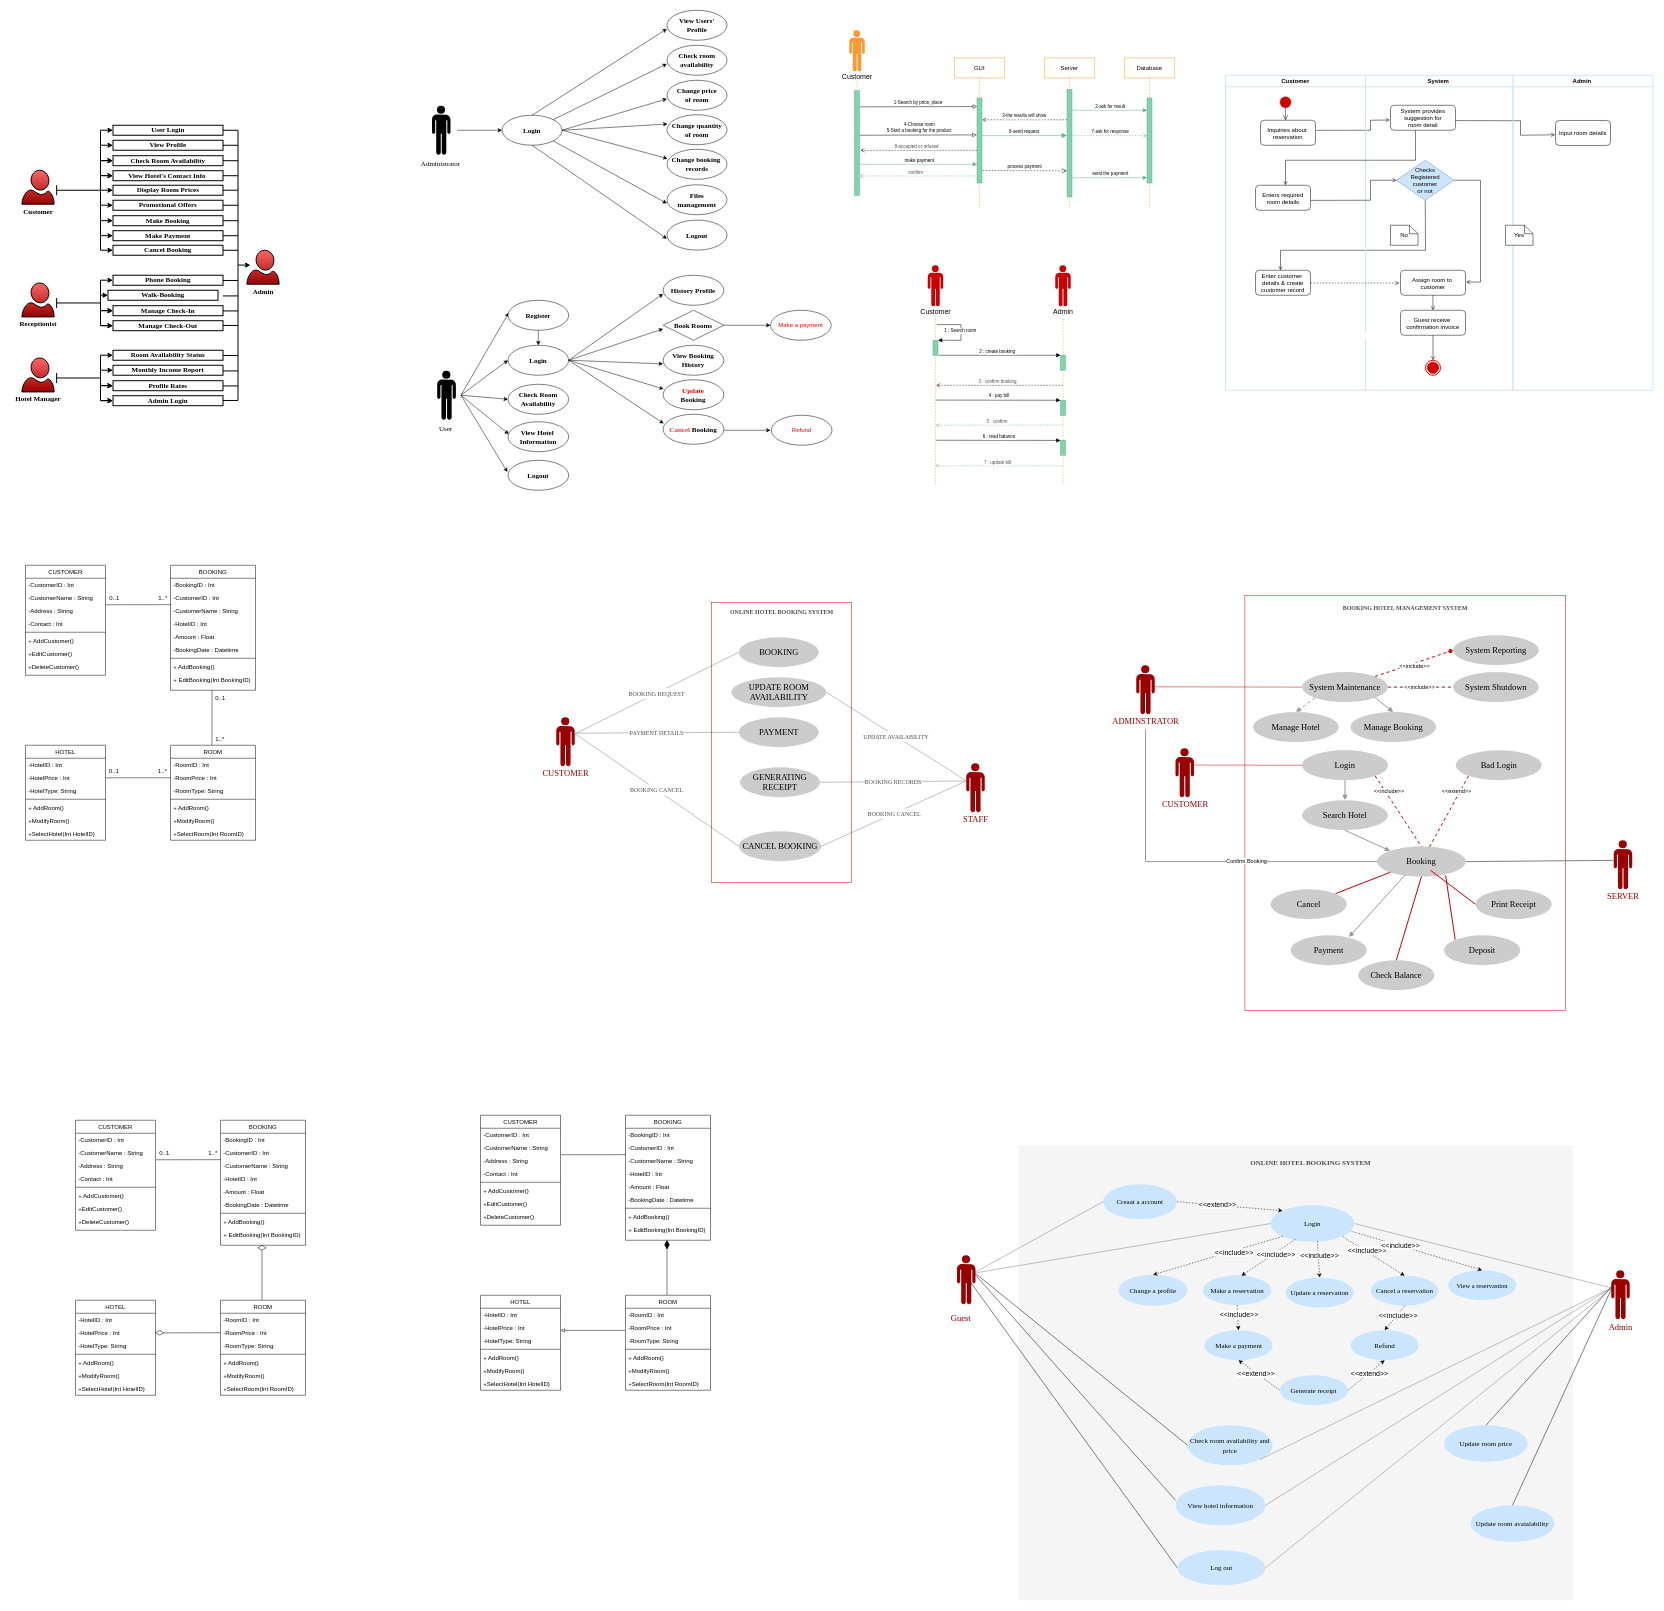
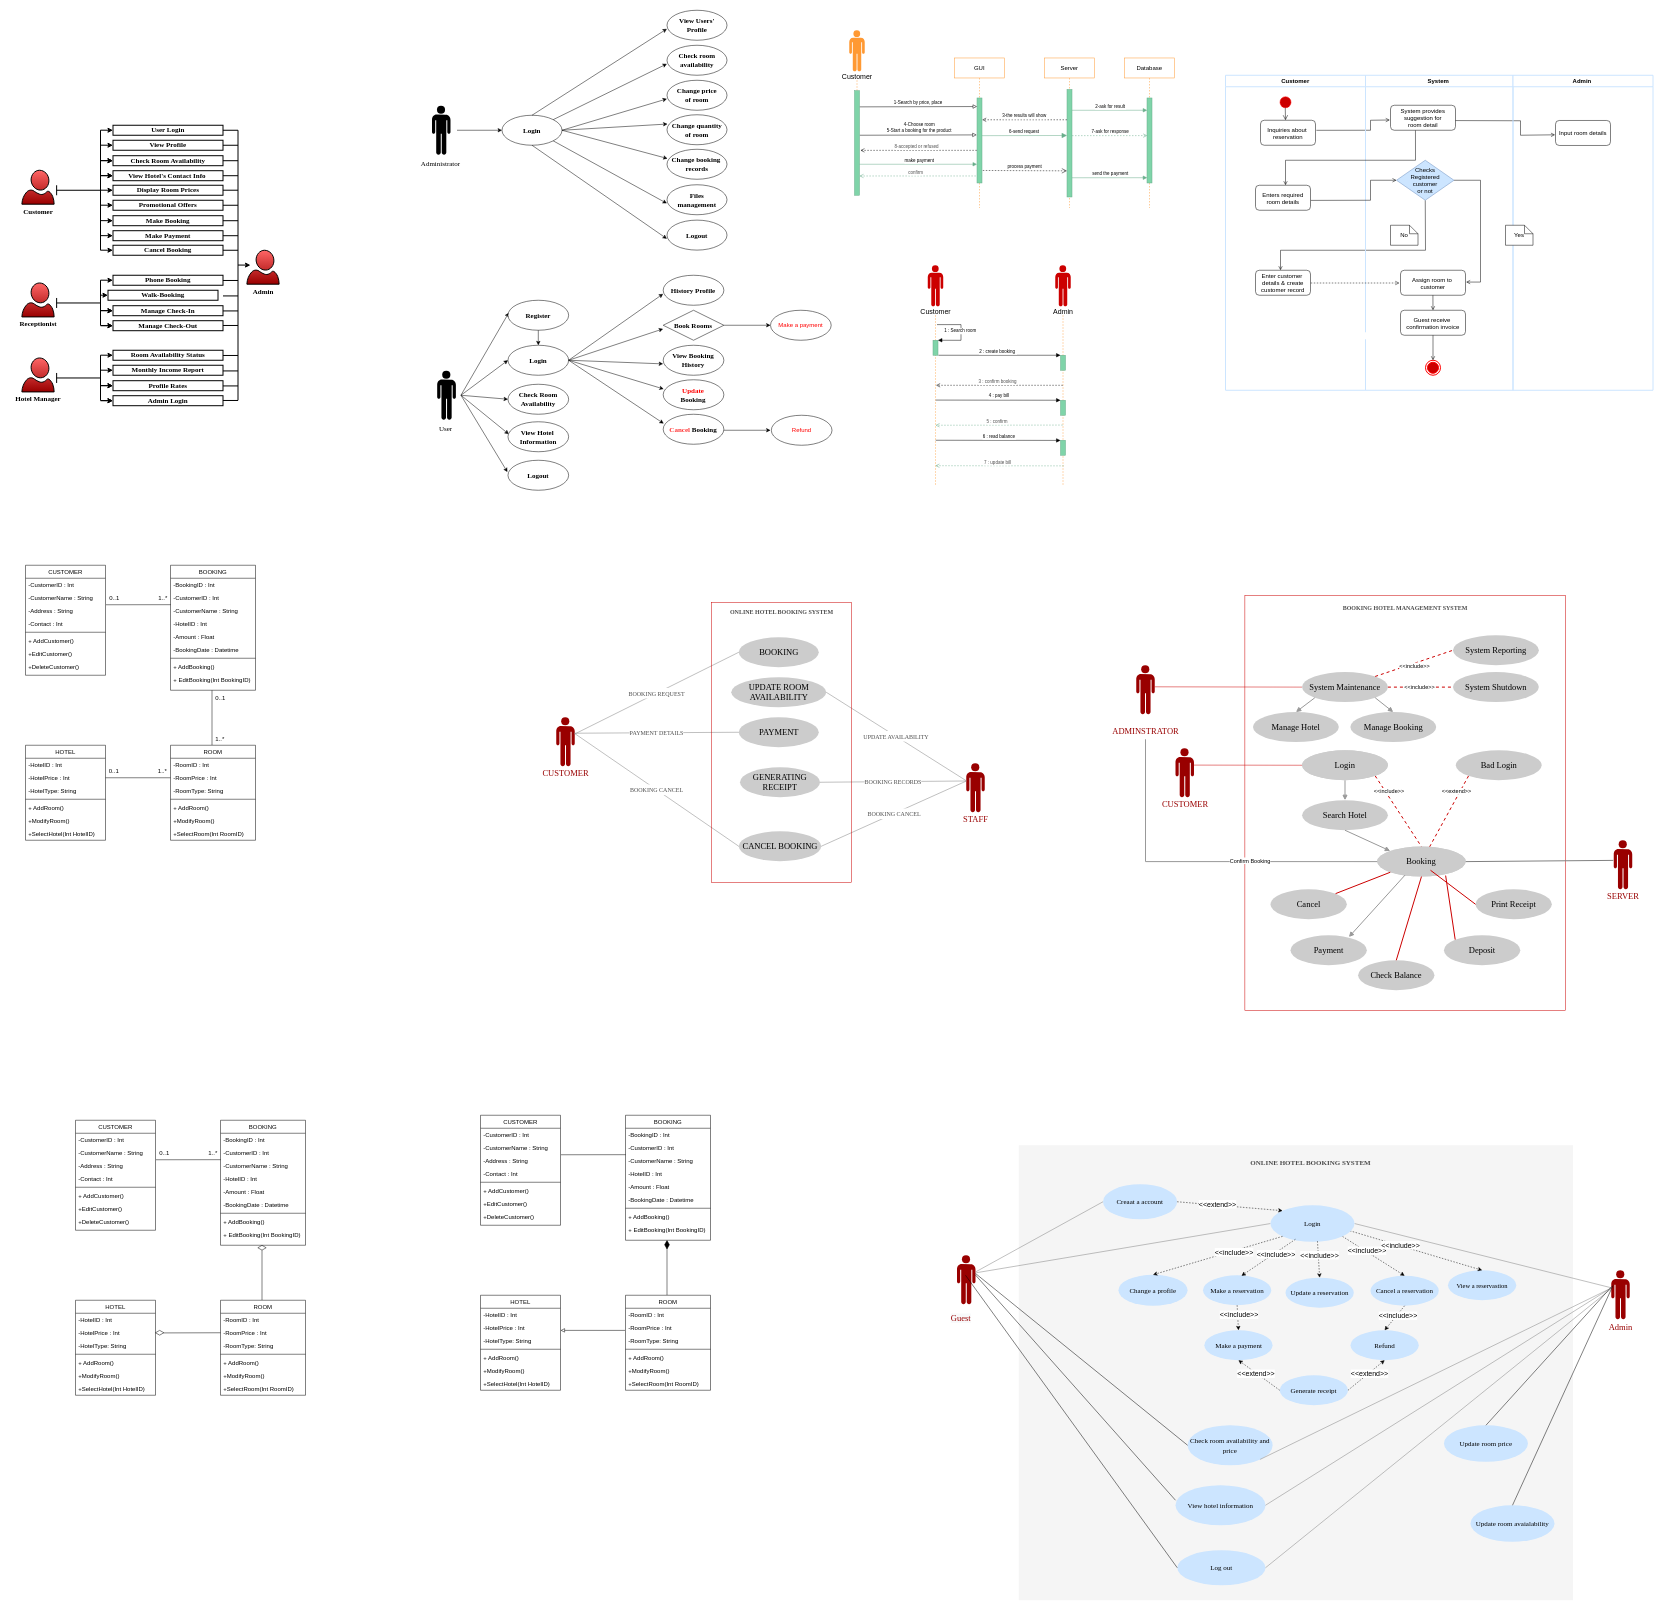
- <mxCell id="328" value="" style="endArrow=diamond;html=1;rounded=0;labelBackgroundColor=none;strokeColor=#CC0000;strokeWidth=2;fontFamily=Helvetica;fontSize=9;fontColor=#CC0000;jumpSize=6;entryX=0;entryY=0.5;entryDx=0;entryDy=0;exitX=1;exitY=0;exitDx=0;exitDy=0;dashed=1;" parent="303" source="305" target="327" edge="1"><mxGeometry width="50" height="50" relative="1" as="geometry"><mxPoint x="364.845" y="54.016" as="sourcePoint" /><mxPoint x="457.293" y="195.44" as="targetPoint" /></mxGeometry></mxCell>
+ <mxCell id="328" value="" style="endArrow=none;html=1;rounded=0;labelBackgroundColor=none;strokeColor=#CC0000;strokeWidth=2;fontFamily=Helvetica;fontSize=9;fontColor=#CC0000;jumpSize=6;entryX=0;entryY=0.5;entryDx=0;entryDy=0;exitX=1;exitY=0;exitDx=0;exitDy=0;dashed=1;" parent="303" source="305" target="327" edge="1"><mxGeometry width="50" height="50" relative="1" as="geometry"><mxPoint x="364.845" y="54.016" as="sourcePoint" /><mxPoint x="457.293" y="195.44" as="targetPoint" /></mxGeometry></mxCell>
- <mxCell id="314" value="" style="endArrow=block;html=1;rounded=0;labelBackgroundColor=none;strokeColor=#999999;strokeWidth=2;fontFamily=Helvetica;fontSize=9;fontColor=#CC0000;jumpSize=6;exitX=0;exitY=1;exitDx=0;exitDy=0;endFill=1;entryX=0.5;entryY=0;entryDx=0;entryDy=0;dashed=1;" parent="304" source="305" target="313" edge="1"><mxGeometry width="50" height="50" relative="1" as="geometry"><mxPoint x="289.731" y="240" as="sourcePoint" /><mxPoint x="191.544" y="391.0" as="targetPoint" /></mxGeometry></mxCell>
+ <mxCell id="314" value="" style="endArrow=block;html=1;rounded=0;labelBackgroundColor=none;strokeColor=#999999;strokeWidth=2;fontFamily=Helvetica;fontSize=9;fontColor=#CC0000;jumpSize=6;exitX=0;exitY=1;exitDx=0;exitDy=0;endFill=1;entryX=0.5;entryY=0;entryDx=0;entryDy=0;" parent="304" source="305" target="313" edge="1"><mxGeometry width="50" height="50" relative="1" as="geometry"><mxPoint x="289.731" y="240" as="sourcePoint" /><mxPoint x="191.544" y="391.0" as="targetPoint" /></mxGeometry></mxCell>
- <mxCell id="337" value="&lt;font face=&quot;Verdana&quot; color=&quot;#990000&quot;&gt;&lt;span style=&quot;font-size: 17px;&quot;&gt;ADMINSTRATOR&lt;/span&gt;&lt;/font&gt;" style="text;html=1;resizable=0;autosize=1;align=center;verticalAlign=middle;points=[];fillColor=none;strokeColor=none;rounded=0;fontFamily=Times New Roman;fontSize=14;" parent="1" vertex="1"><mxGeometry x="2210" y="1428" width="160" height="30" as="geometry" /></mxCell>
+ <mxCell id="337" value="&lt;font face=&quot;Verdana&quot; color=&quot;#990000&quot;&gt;&lt;span style=&quot;font-size: 17px;&quot;&gt;ADMINSTRATOR&lt;/span&gt;&lt;/font&gt;" style="text;html=1;resizable=0;autosize=1;align=center;verticalAlign=middle;points=[];fillColor=none;strokeColor=none;rounded=0;fontFamily=Times New Roman;fontSize=14;" parent="1" vertex="1"><mxGeometry x="2210" y="1448" width="160" height="30" as="geometry" /></mxCell>
